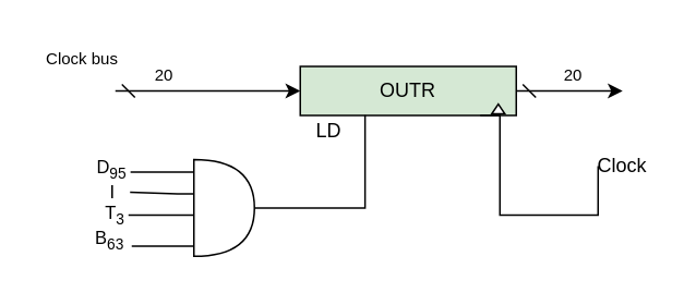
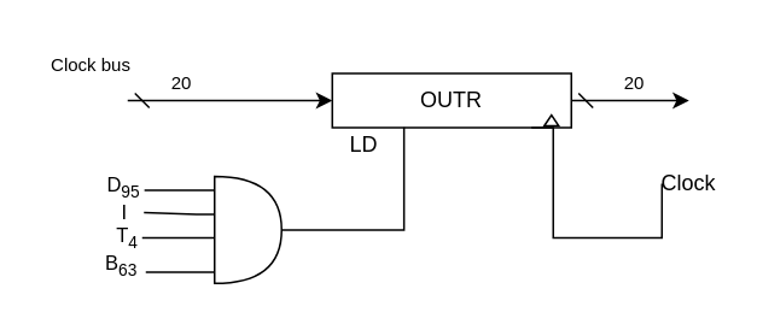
- <mxCell id="4" value="OUTR" style="rounded=0;whiteSpace=wrap;html=1;fillColor=#d5e8d4;" vertex="1" parent="1"><mxGeometry x="183" y="40" width="132" height="30" as="geometry" /></mxCell>
+ <mxCell id="4" value="OUTR" style="rounded=0;whiteSpace=wrap;html=1;" vertex="1" parent="1"><mxGeometry x="183" y="40" width="132" height="30" as="geometry" /></mxCell>
- <mxCell id="20" value="&lt;span style=&quot;font-size: 11px; line-height: 107%; font-family: Arial, sans-serif;&quot;&gt;T&lt;sub&gt;3&lt;/sub&gt;&lt;/span&gt;" style="text;html=1;strokeColor=none;fillColor=none;align=center;verticalAlign=middle;whiteSpace=wrap;rounded=0;" vertex="1" parent="1"><mxGeometry x="63.5" y="124" width="12" height="14" as="geometry" /></mxCell>
+ <mxCell id="20" value="&lt;span style=&quot;font-size: 11px; line-height: 107%; font-family: Arial, sans-serif;&quot;&gt;T&lt;sub&gt;4&lt;/sub&gt;&lt;/span&gt;" style="text;html=1;strokeColor=none;fillColor=none;align=center;verticalAlign=middle;whiteSpace=wrap;rounded=0;" vertex="1" parent="1"><mxGeometry x="63.5" y="124" width="12" height="14" as="geometry" /></mxCell>
